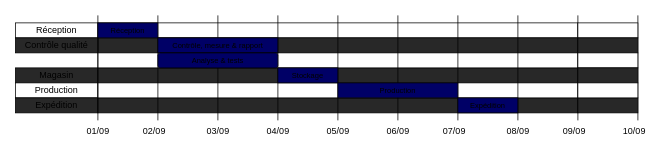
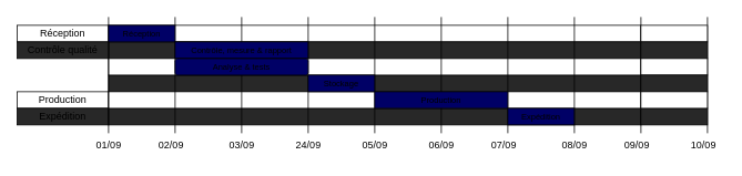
- <mxCell id="6" value="Magasin" style="rounded=0;whiteSpace=wrap;html=1;fillColor=#282828;" vertex="1" parent="1"><mxGeometry x="20" y="90" width="110" height="20" as="geometry" /></mxCell>
- <mxCell id="37" value="04/09" style="text;html=1;align=center;verticalAlign=middle;resizable=0;points=[];autosize=1;strokeColor=none;fillColor=none;" vertex="1" parent="1"><mxGeometry x="345" y="160" width="50" height="30" as="geometry" /></mxCell>
+ <mxCell id="37" value="24/09" style="text;html=1;align=center;verticalAlign=middle;resizable=0;points=[];autosize=1;strokeColor=none;fillColor=none;" vertex="1" parent="1"><mxGeometry x="345" y="160" width="50" height="30" as="geometry" /></mxCell>
